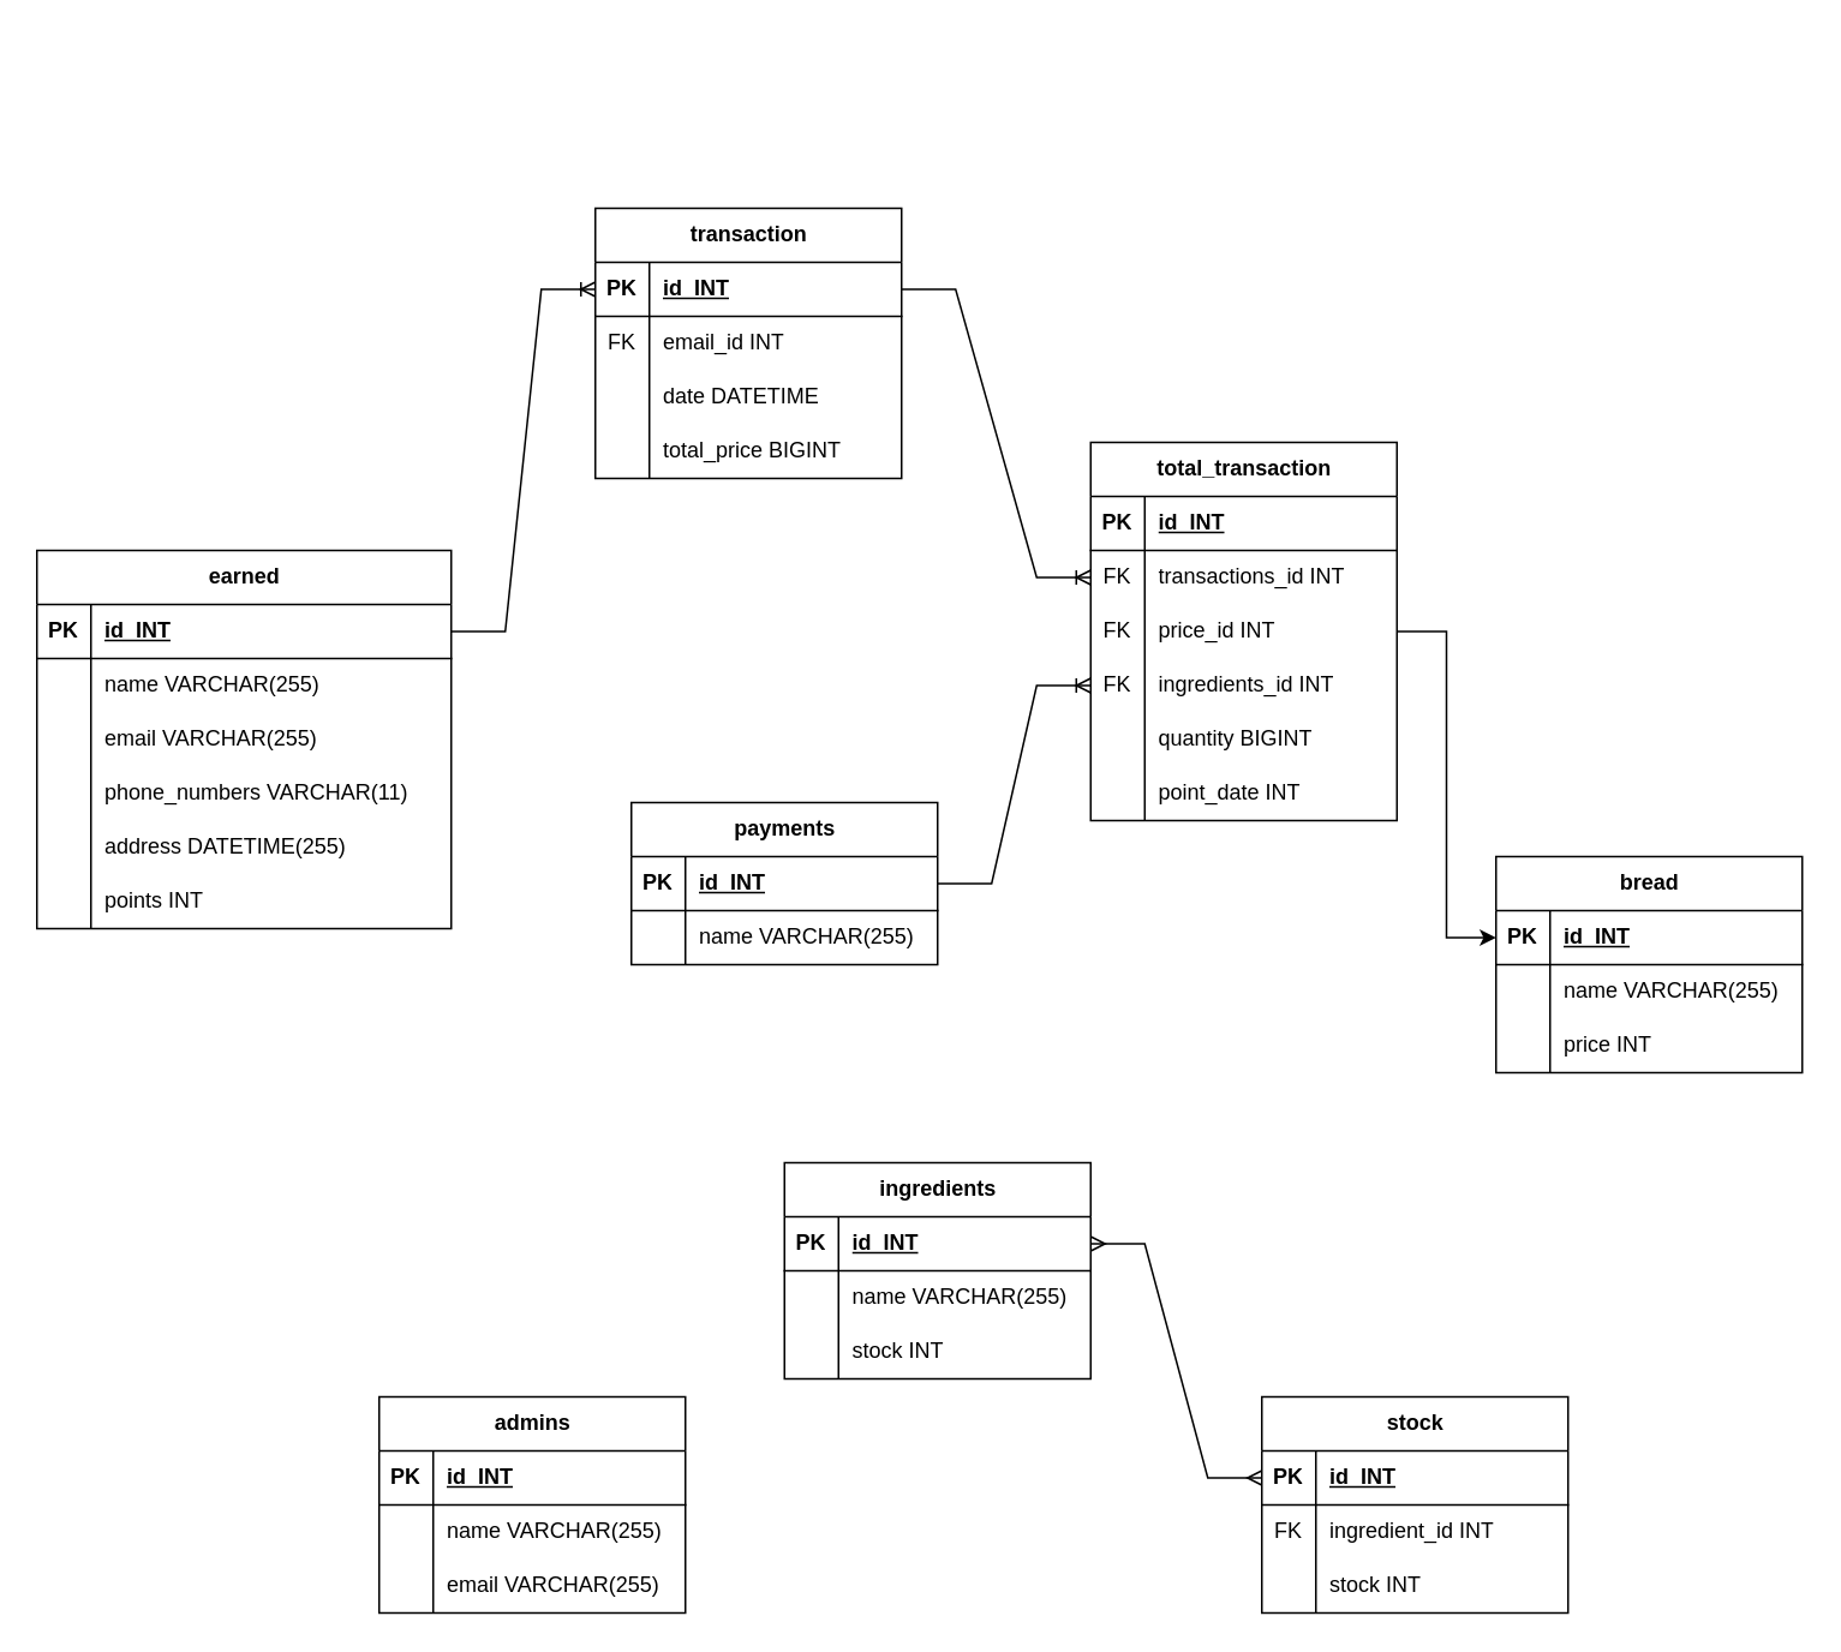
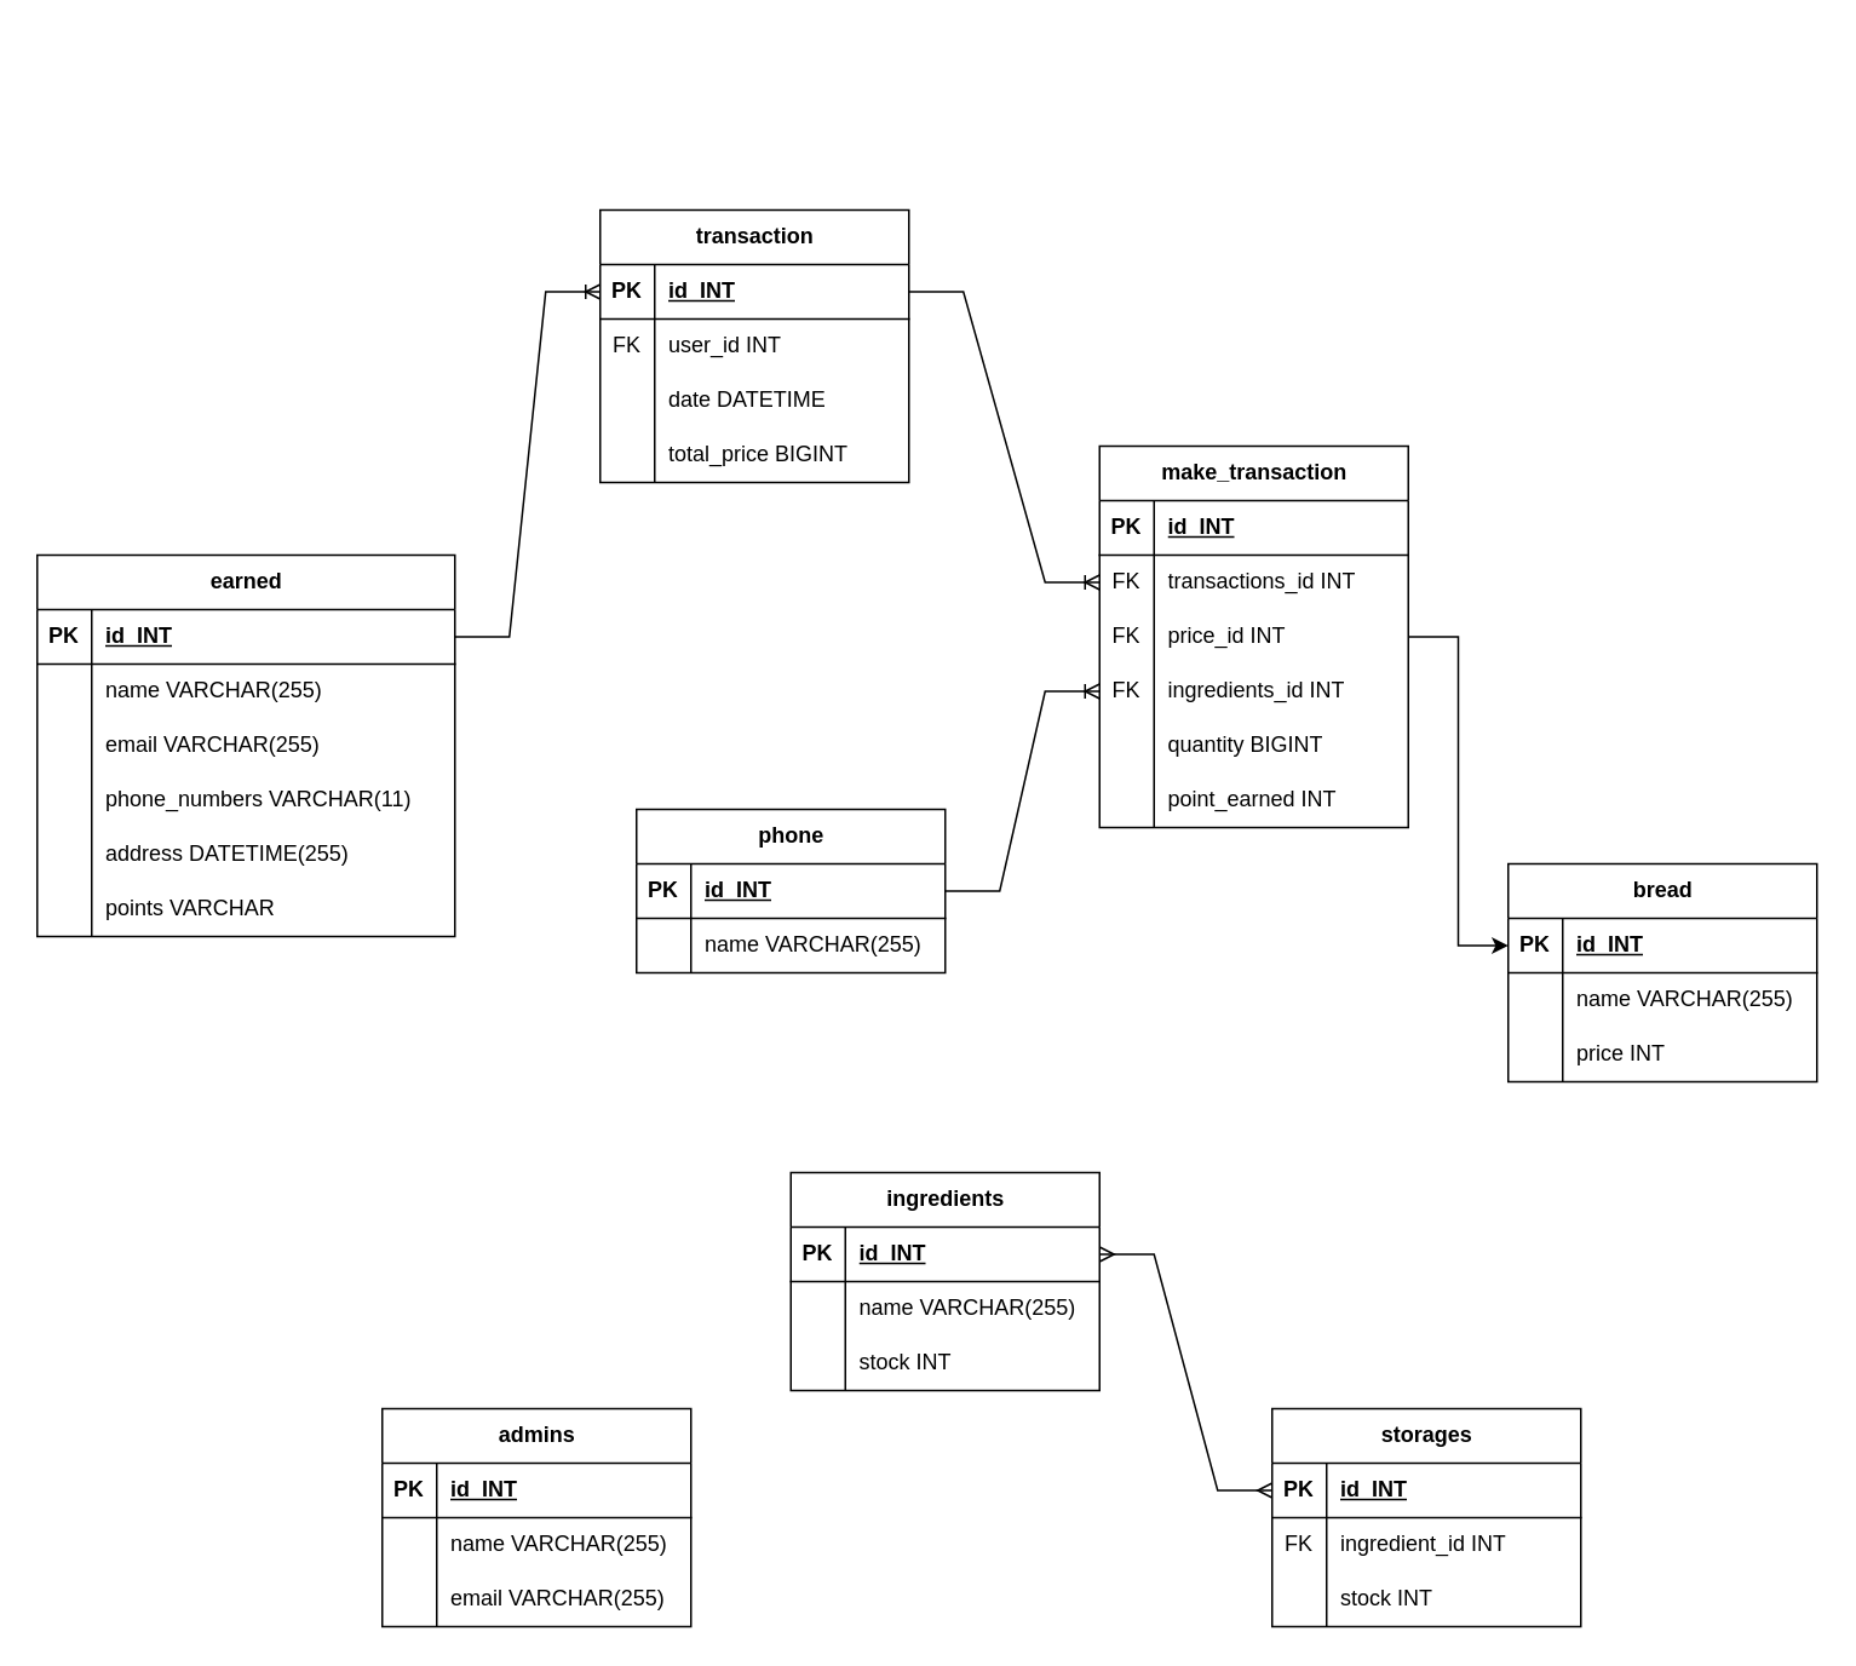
- <mxCell id="37" value="email_id INT" style="shape=partialRectangle;connectable=0;fillColor=none;top=0;left=0;bottom=0;right=0;align=left;spacingLeft=6;overflow=hidden;whiteSpace=wrap;html=1;" vertex="1" parent="35"><mxGeometry x="30" width="140" height="30" as="geometry"><mxRectangle width="140" height="30" as="alternateBounds" /></mxGeometry></mxCell>
+ <mxCell id="37" value="user_id INT" style="shape=partialRectangle;connectable=0;fillColor=none;top=0;left=0;bottom=0;right=0;align=left;spacingLeft=6;overflow=hidden;whiteSpace=wrap;html=1;" vertex="1" parent="35"><mxGeometry x="30" width="140" height="30" as="geometry"><mxRectangle width="140" height="30" as="alternateBounds" /></mxGeometry></mxCell>
- <mxCell id="71" value="total_transaction" style="shape=table;startSize=30;container=1;collapsible=1;childLayout=tableLayout;fixedRows=1;rowLines=0;fontStyle=1;align=center;resizeLast=1;html=1;" vertex="1" parent="1"><mxGeometry x="605" y="245" width="170" height="210" as="geometry" /></mxCell>
+ <mxCell id="71" value="make_transaction" style="shape=table;startSize=30;container=1;collapsible=1;childLayout=tableLayout;fixedRows=1;rowLines=0;fontStyle=1;align=center;resizeLast=1;html=1;" vertex="1" parent="1"><mxGeometry x="605" y="245" width="170" height="210" as="geometry" /></mxCell>
- <mxCell id="89" value="point_date INT" style="shape=partialRectangle;connectable=0;fillColor=none;top=0;left=0;bottom=0;right=0;align=left;spacingLeft=6;overflow=hidden;whiteSpace=wrap;html=1;" vertex="1" parent="87"><mxGeometry x="30" width="140" height="30" as="geometry"><mxRectangle width="140" height="30" as="alternateBounds" /></mxGeometry></mxCell>
+ <mxCell id="89" value="point_earned INT" style="shape=partialRectangle;connectable=0;fillColor=none;top=0;left=0;bottom=0;right=0;align=left;spacingLeft=6;overflow=hidden;whiteSpace=wrap;html=1;" vertex="1" parent="87"><mxGeometry x="30" width="140" height="30" as="geometry"><mxRectangle width="140" height="30" as="alternateBounds" /></mxGeometry></mxCell>
- <mxCell id="44" value="payments" style="shape=table;startSize=30;container=1;collapsible=1;childLayout=tableLayout;fixedRows=1;rowLines=0;fontStyle=1;align=center;resizeLast=1;html=1;" vertex="1" parent="1"><mxGeometry x="350" y="445" width="170" height="90" as="geometry" /></mxCell>
+ <mxCell id="44" value="phone" style="shape=table;startSize=30;container=1;collapsible=1;childLayout=tableLayout;fixedRows=1;rowLines=0;fontStyle=1;align=center;resizeLast=1;html=1;" vertex="1" parent="1"><mxGeometry x="350" y="445" width="170" height="90" as="geometry" /></mxCell>
- <mxCell id="20" value="points INT" style="shape=partialRectangle;connectable=0;fillColor=none;top=0;left=0;bottom=0;right=0;align=left;spacingLeft=6;overflow=hidden;whiteSpace=wrap;html=1;" vertex="1" parent="18"><mxGeometry x="30" width="200" height="30" as="geometry"><mxRectangle width="200" height="30" as="alternateBounds" /></mxGeometry></mxCell>
+ <mxCell id="20" value="points VARCHAR" style="shape=partialRectangle;connectable=0;fillColor=none;top=0;left=0;bottom=0;right=0;align=left;spacingLeft=6;overflow=hidden;whiteSpace=wrap;html=1;" vertex="1" parent="18"><mxGeometry x="30" width="200" height="30" as="geometry"><mxRectangle width="200" height="30" as="alternateBounds" /></mxGeometry></mxCell>
- <mxCell id="90" value="stock" style="shape=table;startSize=30;container=1;collapsible=1;childLayout=tableLayout;fixedRows=1;rowLines=0;fontStyle=1;align=center;resizeLast=1;html=1;" vertex="1" parent="1"><mxGeometry x="700" y="775" width="170" height="120" as="geometry" /></mxCell>
+ <mxCell id="90" value="storages" style="shape=table;startSize=30;container=1;collapsible=1;childLayout=tableLayout;fixedRows=1;rowLines=0;fontStyle=1;align=center;resizeLast=1;html=1;" vertex="1" parent="1"><mxGeometry x="700" y="775" width="170" height="120" as="geometry" /></mxCell>
